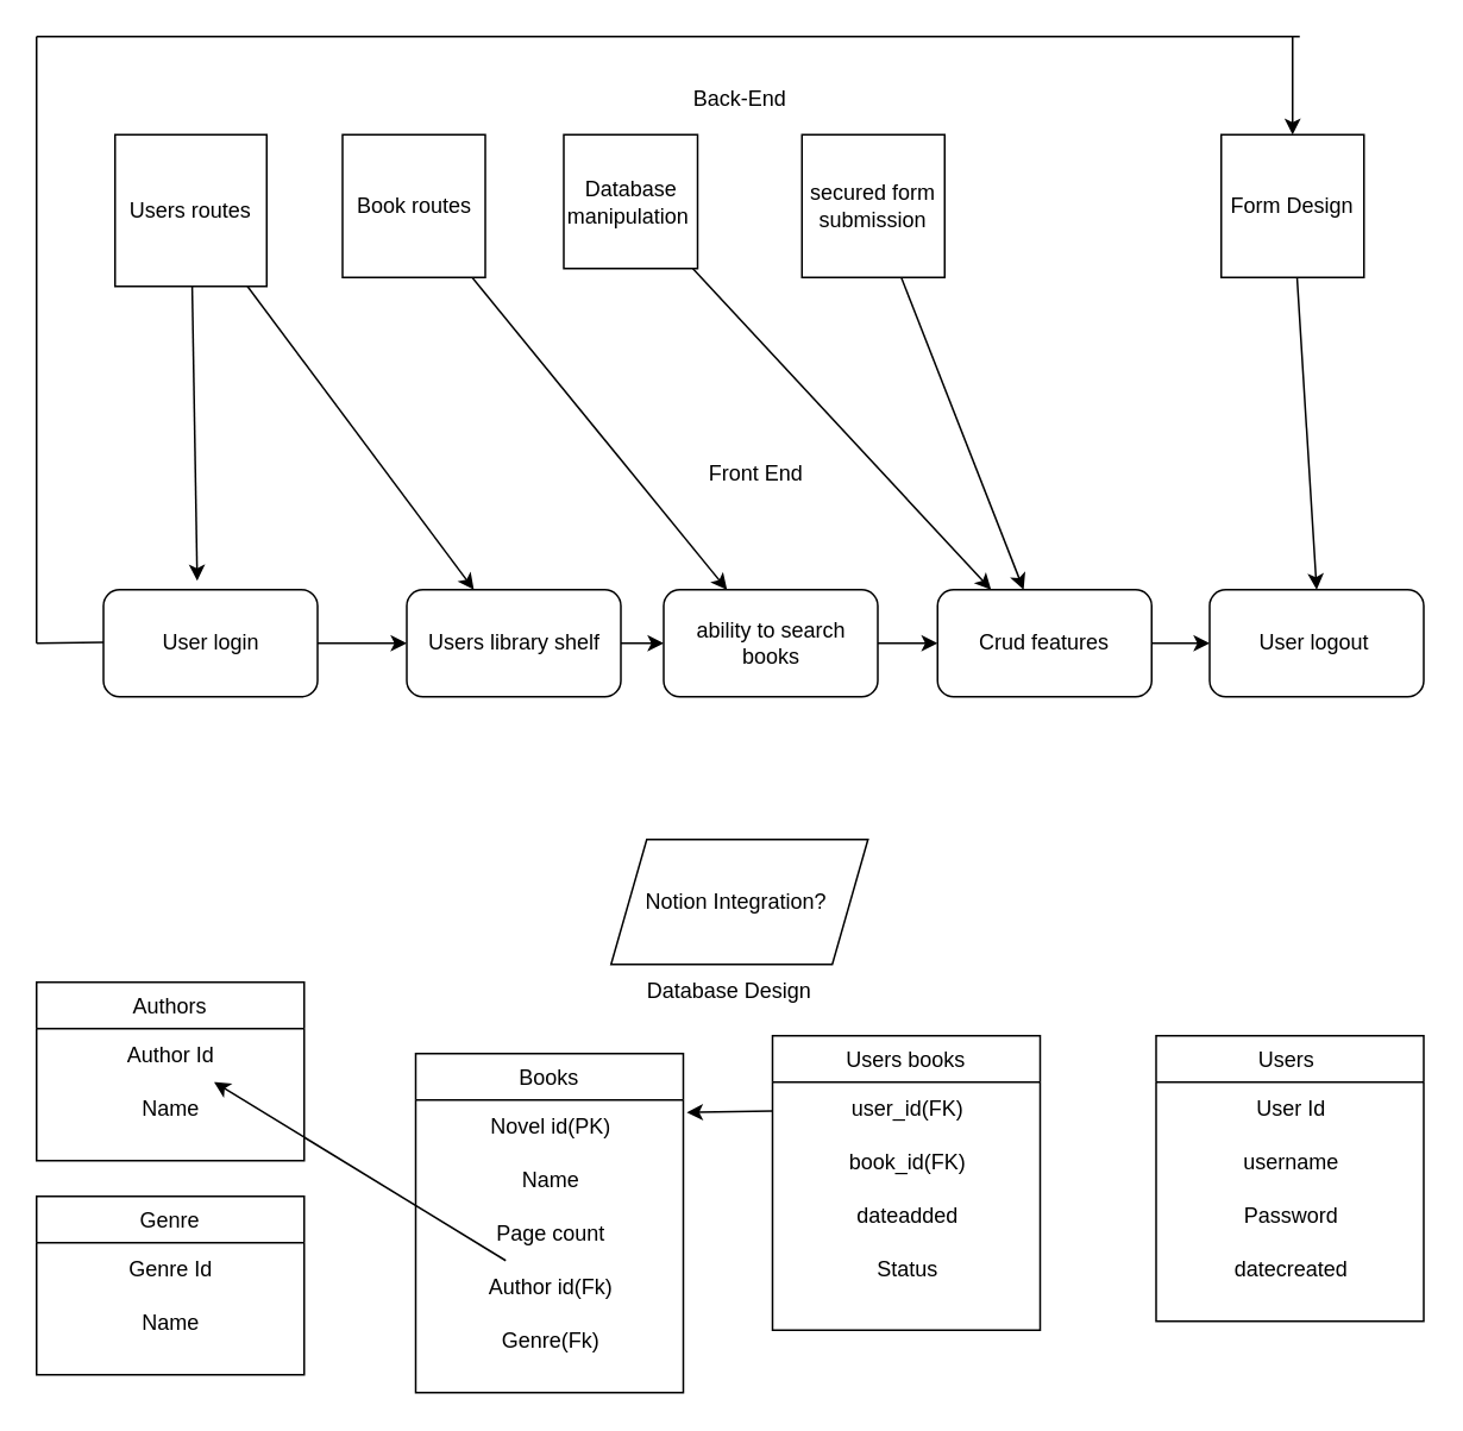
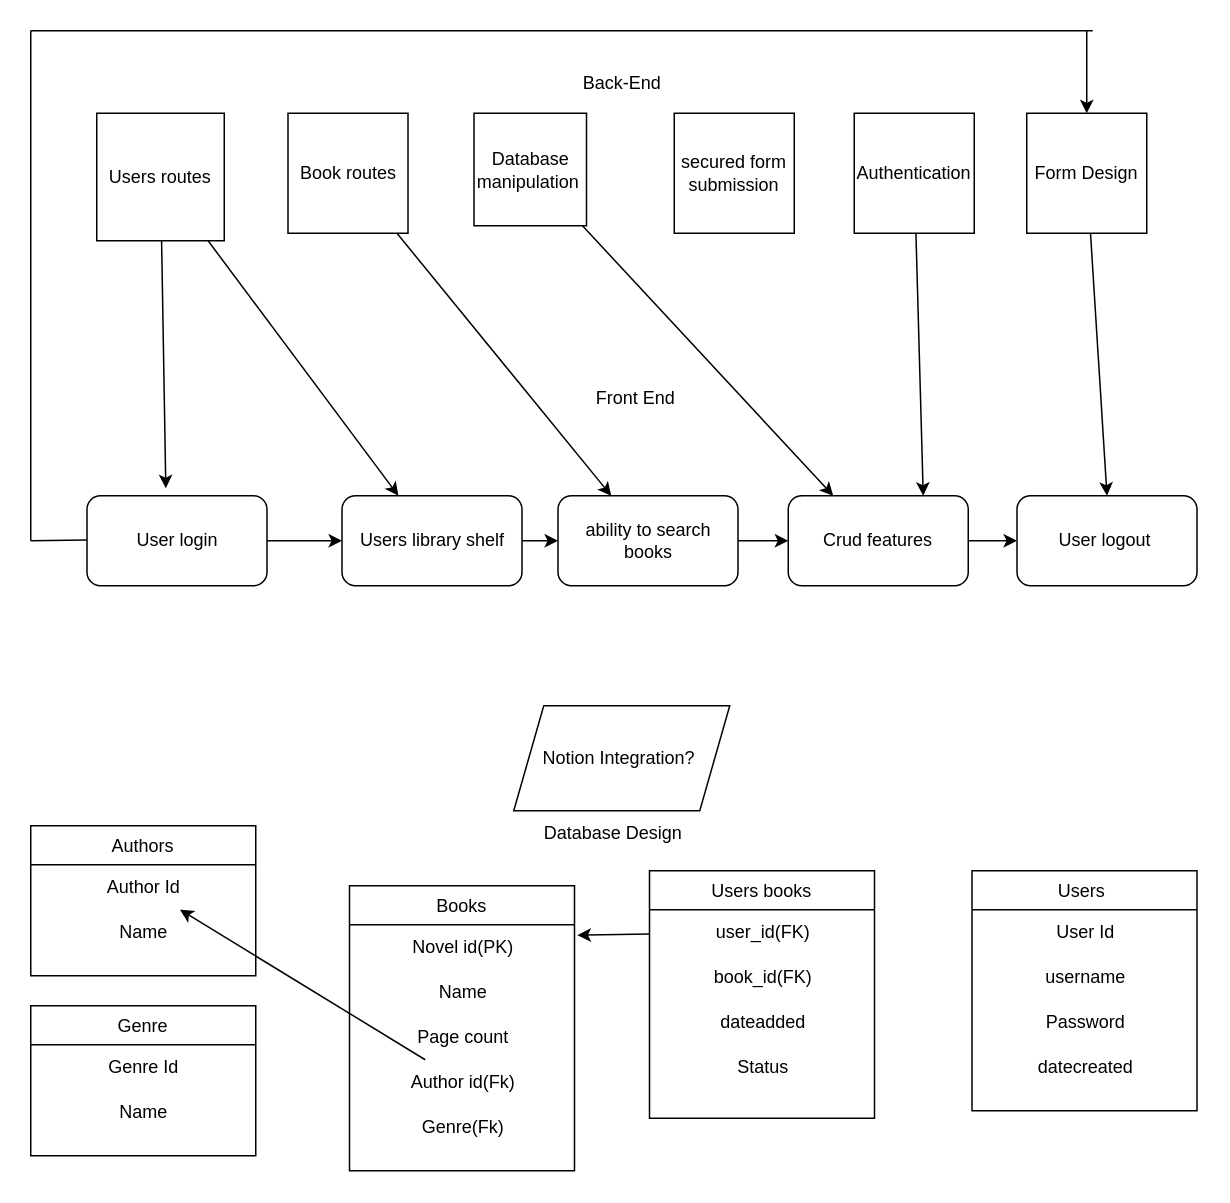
+ <mxCell id="45" value="Authentication" style="whiteSpace=wrap;html=1;aspect=fixed;" parent="1" vertex="1"><mxGeometry x="569" y="75" width="80" height="80" as="geometry" /></mxCell>
+ <mxCell id="44" style="edgeStyle=none;rounded=0;orthogonalLoop=1;jettySize=auto;html=1;entryX=0.75;entryY=0;entryDx=0;entryDy=0;elbow=vertical;" parent="1" source="45" target="32" edge="1"><mxGeometry relative="1" as="geometry" /></mxCell>
- <mxCell id="42" style="edgeStyle=none;rounded=0;orthogonalLoop=1;jettySize=auto;html=1;elbow=vertical;" parent="1" source="43" target="32" edge="1"><mxGeometry relative="1" as="geometry" /></mxCell>
